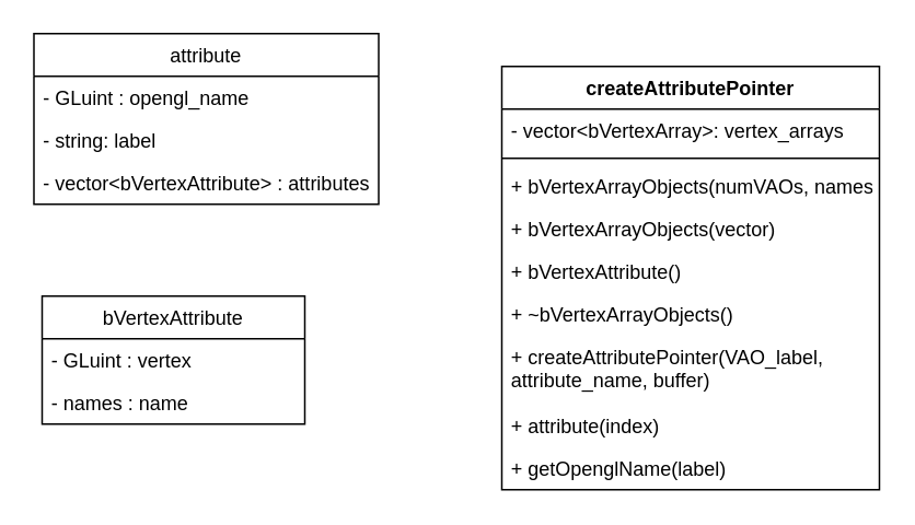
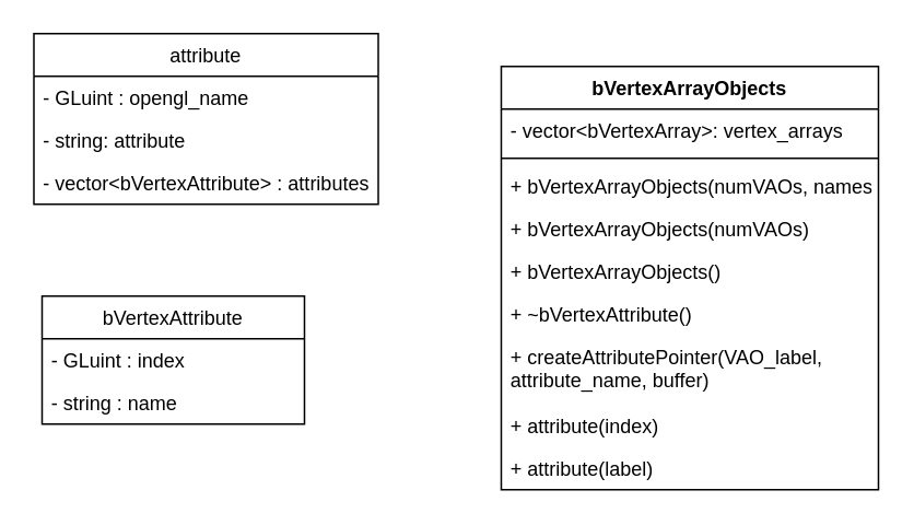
- <mxCell id="6" value="createAttributePointer" style="swimlane;fontStyle=1;align=center;verticalAlign=top;childLayout=stackLayout;horizontal=1;startSize=26;horizontalStack=0;resizeParent=1;resizeParentMax=0;resizeLast=0;collapsible=1;marginBottom=0;" parent="1" vertex="1"><mxGeometry x="305" y="40" width="230" height="258" as="geometry" /></mxCell>
+ <mxCell id="6" value="bVertexArrayObjects" style="swimlane;fontStyle=1;align=center;verticalAlign=top;childLayout=stackLayout;horizontal=1;startSize=26;horizontalStack=0;resizeParent=1;resizeParentMax=0;resizeLast=0;collapsible=1;marginBottom=0;" parent="1" vertex="1"><mxGeometry x="305" y="40" width="230" height="258" as="geometry" /></mxCell>
- <mxCell id="4" value="- string: label" style="text;strokeColor=none;fillColor=none;align=left;verticalAlign=top;spacingLeft=4;spacingRight=4;overflow=hidden;rotatable=0;points=[[0,0.5],[1,0.5]];portConstraint=eastwest;" parent="2" vertex="1"><mxGeometry y="52" width="210" height="26" as="geometry" /></mxCell>
+ <mxCell id="4" value="- string: attribute" style="text;strokeColor=none;fillColor=none;align=left;verticalAlign=top;spacingLeft=4;spacingRight=4;overflow=hidden;rotatable=0;points=[[0,0.5],[1,0.5]];portConstraint=eastwest;" parent="2" vertex="1"><mxGeometry y="52" width="210" height="26" as="geometry" /></mxCell>
- <mxCell id="10" value="+ bVertexArrayObjects(vector)" style="text;strokeColor=none;fillColor=none;align=left;verticalAlign=top;spacingLeft=4;spacingRight=4;overflow=hidden;rotatable=0;points=[[0,0.5],[1,0.5]];portConstraint=eastwest;" parent="6" vertex="1"><mxGeometry y="86" width="230" height="26" as="geometry" /></mxCell>
+ <mxCell id="10" value="+ bVertexArrayObjects(numVAOs)" style="text;strokeColor=none;fillColor=none;align=left;verticalAlign=top;spacingLeft=4;spacingRight=4;overflow=hidden;rotatable=0;points=[[0,0.5],[1,0.5]];portConstraint=eastwest;" parent="6" vertex="1"><mxGeometry y="86" width="230" height="26" as="geometry" /></mxCell>
- <mxCell id="11" value="+ bVertexAttribute()" style="text;strokeColor=none;fillColor=none;align=left;verticalAlign=top;spacingLeft=4;spacingRight=4;overflow=hidden;rotatable=0;points=[[0,0.5],[1,0.5]];portConstraint=eastwest;" parent="6" vertex="1"><mxGeometry y="112" width="230" height="26" as="geometry" /></mxCell>
+ <mxCell id="11" value="+ bVertexArrayObjects()" style="text;strokeColor=none;fillColor=none;align=left;verticalAlign=top;spacingLeft=4;spacingRight=4;overflow=hidden;rotatable=0;points=[[0,0.5],[1,0.5]];portConstraint=eastwest;" parent="6" vertex="1"><mxGeometry y="112" width="230" height="26" as="geometry" /></mxCell>
- <mxCell id="12" value="+ ~bVertexArrayObjects()" style="text;strokeColor=none;fillColor=none;align=left;verticalAlign=top;spacingLeft=4;spacingRight=4;overflow=hidden;rotatable=0;points=[[0,0.5],[1,0.5]];portConstraint=eastwest;" parent="6" vertex="1"><mxGeometry y="138" width="230" height="26" as="geometry" /></mxCell>
+ <mxCell id="12" value="+ ~bVertexAttribute()" style="text;strokeColor=none;fillColor=none;align=left;verticalAlign=top;spacingLeft=4;spacingRight=4;overflow=hidden;rotatable=0;points=[[0,0.5],[1,0.5]];portConstraint=eastwest;" parent="6" vertex="1"><mxGeometry y="138" width="230" height="26" as="geometry" /></mxCell>
- <mxCell id="17" value="- GLuint : vertex" style="text;strokeColor=none;fillColor=none;align=left;verticalAlign=top;spacingLeft=4;spacingRight=4;overflow=hidden;rotatable=0;points=[[0,0.5],[1,0.5]];portConstraint=eastwest;" parent="16" vertex="1"><mxGeometry y="26" width="160" height="26" as="geometry" /></mxCell>
+ <mxCell id="17" value="- GLuint : index" style="text;strokeColor=none;fillColor=none;align=left;verticalAlign=top;spacingLeft=4;spacingRight=4;overflow=hidden;rotatable=0;points=[[0,0.5],[1,0.5]];portConstraint=eastwest;" parent="16" vertex="1"><mxGeometry y="26" width="160" height="26" as="geometry" /></mxCell>
- <mxCell id="18" value="- names : name" style="text;strokeColor=none;fillColor=none;align=left;verticalAlign=top;spacingLeft=4;spacingRight=4;overflow=hidden;rotatable=0;points=[[0,0.5],[1,0.5]];portConstraint=eastwest;" parent="16" vertex="1"><mxGeometry y="52" width="160" height="26" as="geometry" /></mxCell>
+ <mxCell id="18" value="- string : name" style="text;strokeColor=none;fillColor=none;align=left;verticalAlign=top;spacingLeft=4;spacingRight=4;overflow=hidden;rotatable=0;points=[[0,0.5],[1,0.5]];portConstraint=eastwest;" parent="16" vertex="1"><mxGeometry y="52" width="160" height="26" as="geometry" /></mxCell>
- <mxCell id="15" value="+ getOpenglName(label)" style="text;strokeColor=none;fillColor=none;align=left;verticalAlign=top;spacingLeft=4;spacingRight=4;overflow=hidden;rotatable=0;points=[[0,0.5],[1,0.5]];portConstraint=eastwest;" parent="6" vertex="1"><mxGeometry y="232" width="230" height="26" as="geometry" /></mxCell>
+ <mxCell id="15" value="+ attribute(label)" style="text;strokeColor=none;fillColor=none;align=left;verticalAlign=top;spacingLeft=4;spacingRight=4;overflow=hidden;rotatable=0;points=[[0,0.5],[1,0.5]];portConstraint=eastwest;" parent="6" vertex="1"><mxGeometry y="232" width="230" height="26" as="geometry" /></mxCell>
